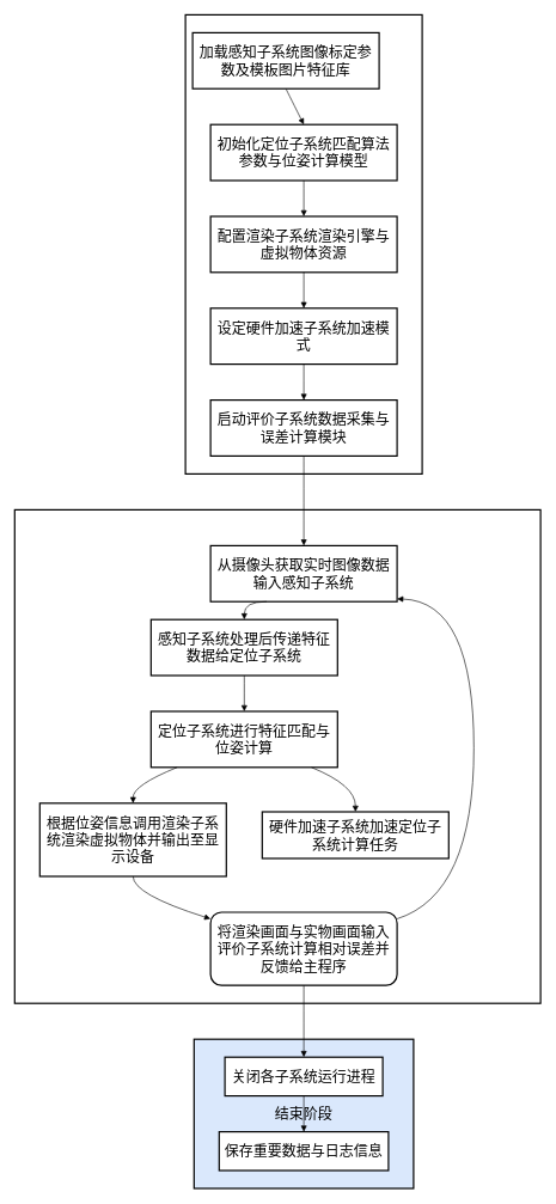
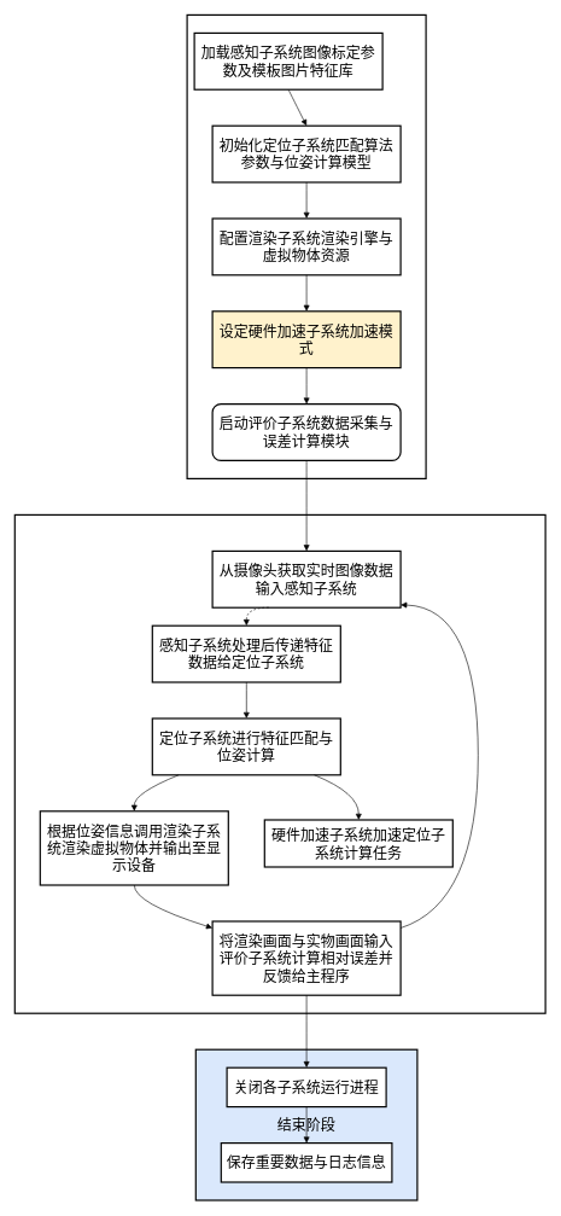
- <mxCell id="8" value="设定硬件加速子系统加速模式" style="whiteSpace=wrap;strokeWidth=2;fontSize=20;" vertex="1" parent="1"><mxGeometry x="293" y="429" width="260" height="78" as="geometry" /></mxCell>
+ <mxCell id="8" value="设定硬件加速子系统加速模式" style="whiteSpace=wrap;strokeWidth=2;fontSize=20;fillColor=#fff2cc;" vertex="1" parent="1"><mxGeometry x="293" y="429" width="260" height="78" as="geometry" /></mxCell>
- <mxCell id="9" value="启动评价子系统数据采集与误差计算模块" style="whiteSpace=wrap;strokeWidth=2;fontSize=20;" vertex="1" parent="1"><mxGeometry x="293" y="557" width="260" height="78" as="geometry" /></mxCell>
+ <mxCell id="9" value="启动评价子系统数据采集与误差计算模块" style="whiteSpace=wrap;strokeWidth=2;fontSize=20;rounded=1;" vertex="1" parent="1"><mxGeometry x="293" y="557" width="260" height="78" as="geometry" /></mxCell>
- <mxCell id="22" value="" style="curved=1;startArrow=none;endArrow=block;exitX=0.3;exitY=1;entryX=0.5;entryY=0;rounded=0;fontSize=20;" edge="1" parent="1" source="10" target="11"><mxGeometry relative="1" as="geometry"><Array as="points"><mxPoint x="340" y="838" /></Array></mxGeometry></mxCell>
+ <mxCell id="22" value="" style="curved=1;startArrow=none;endArrow=block;exitX=0.3;exitY=1;entryX=0.5;entryY=0;rounded=0;fontSize=20;dashed=1;" edge="1" parent="1" source="10" target="11"><mxGeometry relative="1" as="geometry"><Array as="points"><mxPoint x="340" y="838" /></Array></mxGeometry></mxCell>
- <mxCell id="15" value="将渲染画面与实物画面输入评价子系统计算相对误差并反馈给主程序" style="whiteSpace=wrap;strokeWidth=2;fontSize=20;rounded=1;" vertex="1" parent="1"><mxGeometry x="293" y="1271" width="260" height="102" as="geometry" /></mxCell>
+ <mxCell id="15" value="将渲染画面与实物画面输入评价子系统计算相对误差并反馈给主程序" style="whiteSpace=wrap;strokeWidth=2;fontSize=20;" vertex="1" parent="1"><mxGeometry x="293" y="1271" width="260" height="102" as="geometry" /></mxCell>
